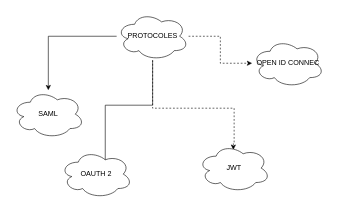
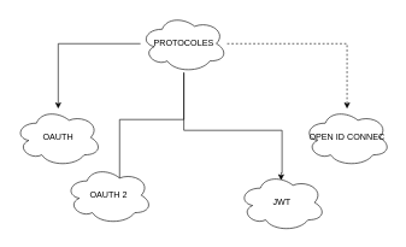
- <mxCell id="7" value="OPEN ID CONNEC" style="ellipse;shape=cloud;whiteSpace=wrap;html=1;" vertex="1" parent="1"><mxGeometry x="420" y="65" width="120" height="80" as="geometry" /></mxCell>
+ <mxCell id="7" value="OPEN ID CONNEC" style="ellipse;shape=cloud;whiteSpace=wrap;html=1;" vertex="1" parent="1"><mxGeometry x="420" y="150" width="120" height="80" as="geometry" /></mxCell>
- <mxCell id="4" style="edgeStyle=orthogonalEdgeStyle;rounded=0;orthogonalLoop=1;jettySize=auto;html=1;entryX=0.489;entryY=0.117;entryDx=0;entryDy=0;entryPerimeter=0;dashed=1;" edge="1" parent="1" source="5" target="9"><mxGeometry relative="1" as="geometry"><Array as="points"><mxPoint x="254" y="180" /><mxPoint x="390" y="180" /><mxPoint x="390" y="239" /><mxPoint x="389" y="239" /></Array></mxGeometry></mxCell>
+ <mxCell id="4" style="edgeStyle=orthogonalEdgeStyle;rounded=0;orthogonalLoop=1;jettySize=auto;html=1;entryX=0.489;entryY=0.117;entryDx=0;entryDy=0;entryPerimeter=0;" edge="1" parent="1" source="5" target="9"><mxGeometry relative="1" as="geometry"><Array as="points"><mxPoint x="254" y="180" /><mxPoint x="390" y="180" /><mxPoint x="390" y="239" /><mxPoint x="389" y="239" /></Array></mxGeometry></mxCell>
- <mxCell id="8" value="SAML" style="ellipse;shape=cloud;whiteSpace=wrap;html=1;" vertex="1" parent="1"><mxGeometry x="20" y="150" width="120" height="80" as="geometry" /></mxCell>
+ <mxCell id="8" value="OAUTH" style="ellipse;shape=cloud;whiteSpace=wrap;html=1;" vertex="1" parent="1"><mxGeometry x="20" y="150" width="120" height="80" as="geometry" /></mxCell>
- <mxCell id="6" value="OAUTH 2" style="ellipse;shape=cloud;whiteSpace=wrap;html=1;" vertex="1" parent="1"><mxGeometry x="100" y="250" width="120" height="80" as="geometry" /></mxCell>
+ <mxCell id="6" value="OAUTH 2" style="ellipse;shape=cloud;whiteSpace=wrap;html=1;" vertex="1" parent="1"><mxGeometry x="90" y="230" width="120" height="80" as="geometry" /></mxCell>
